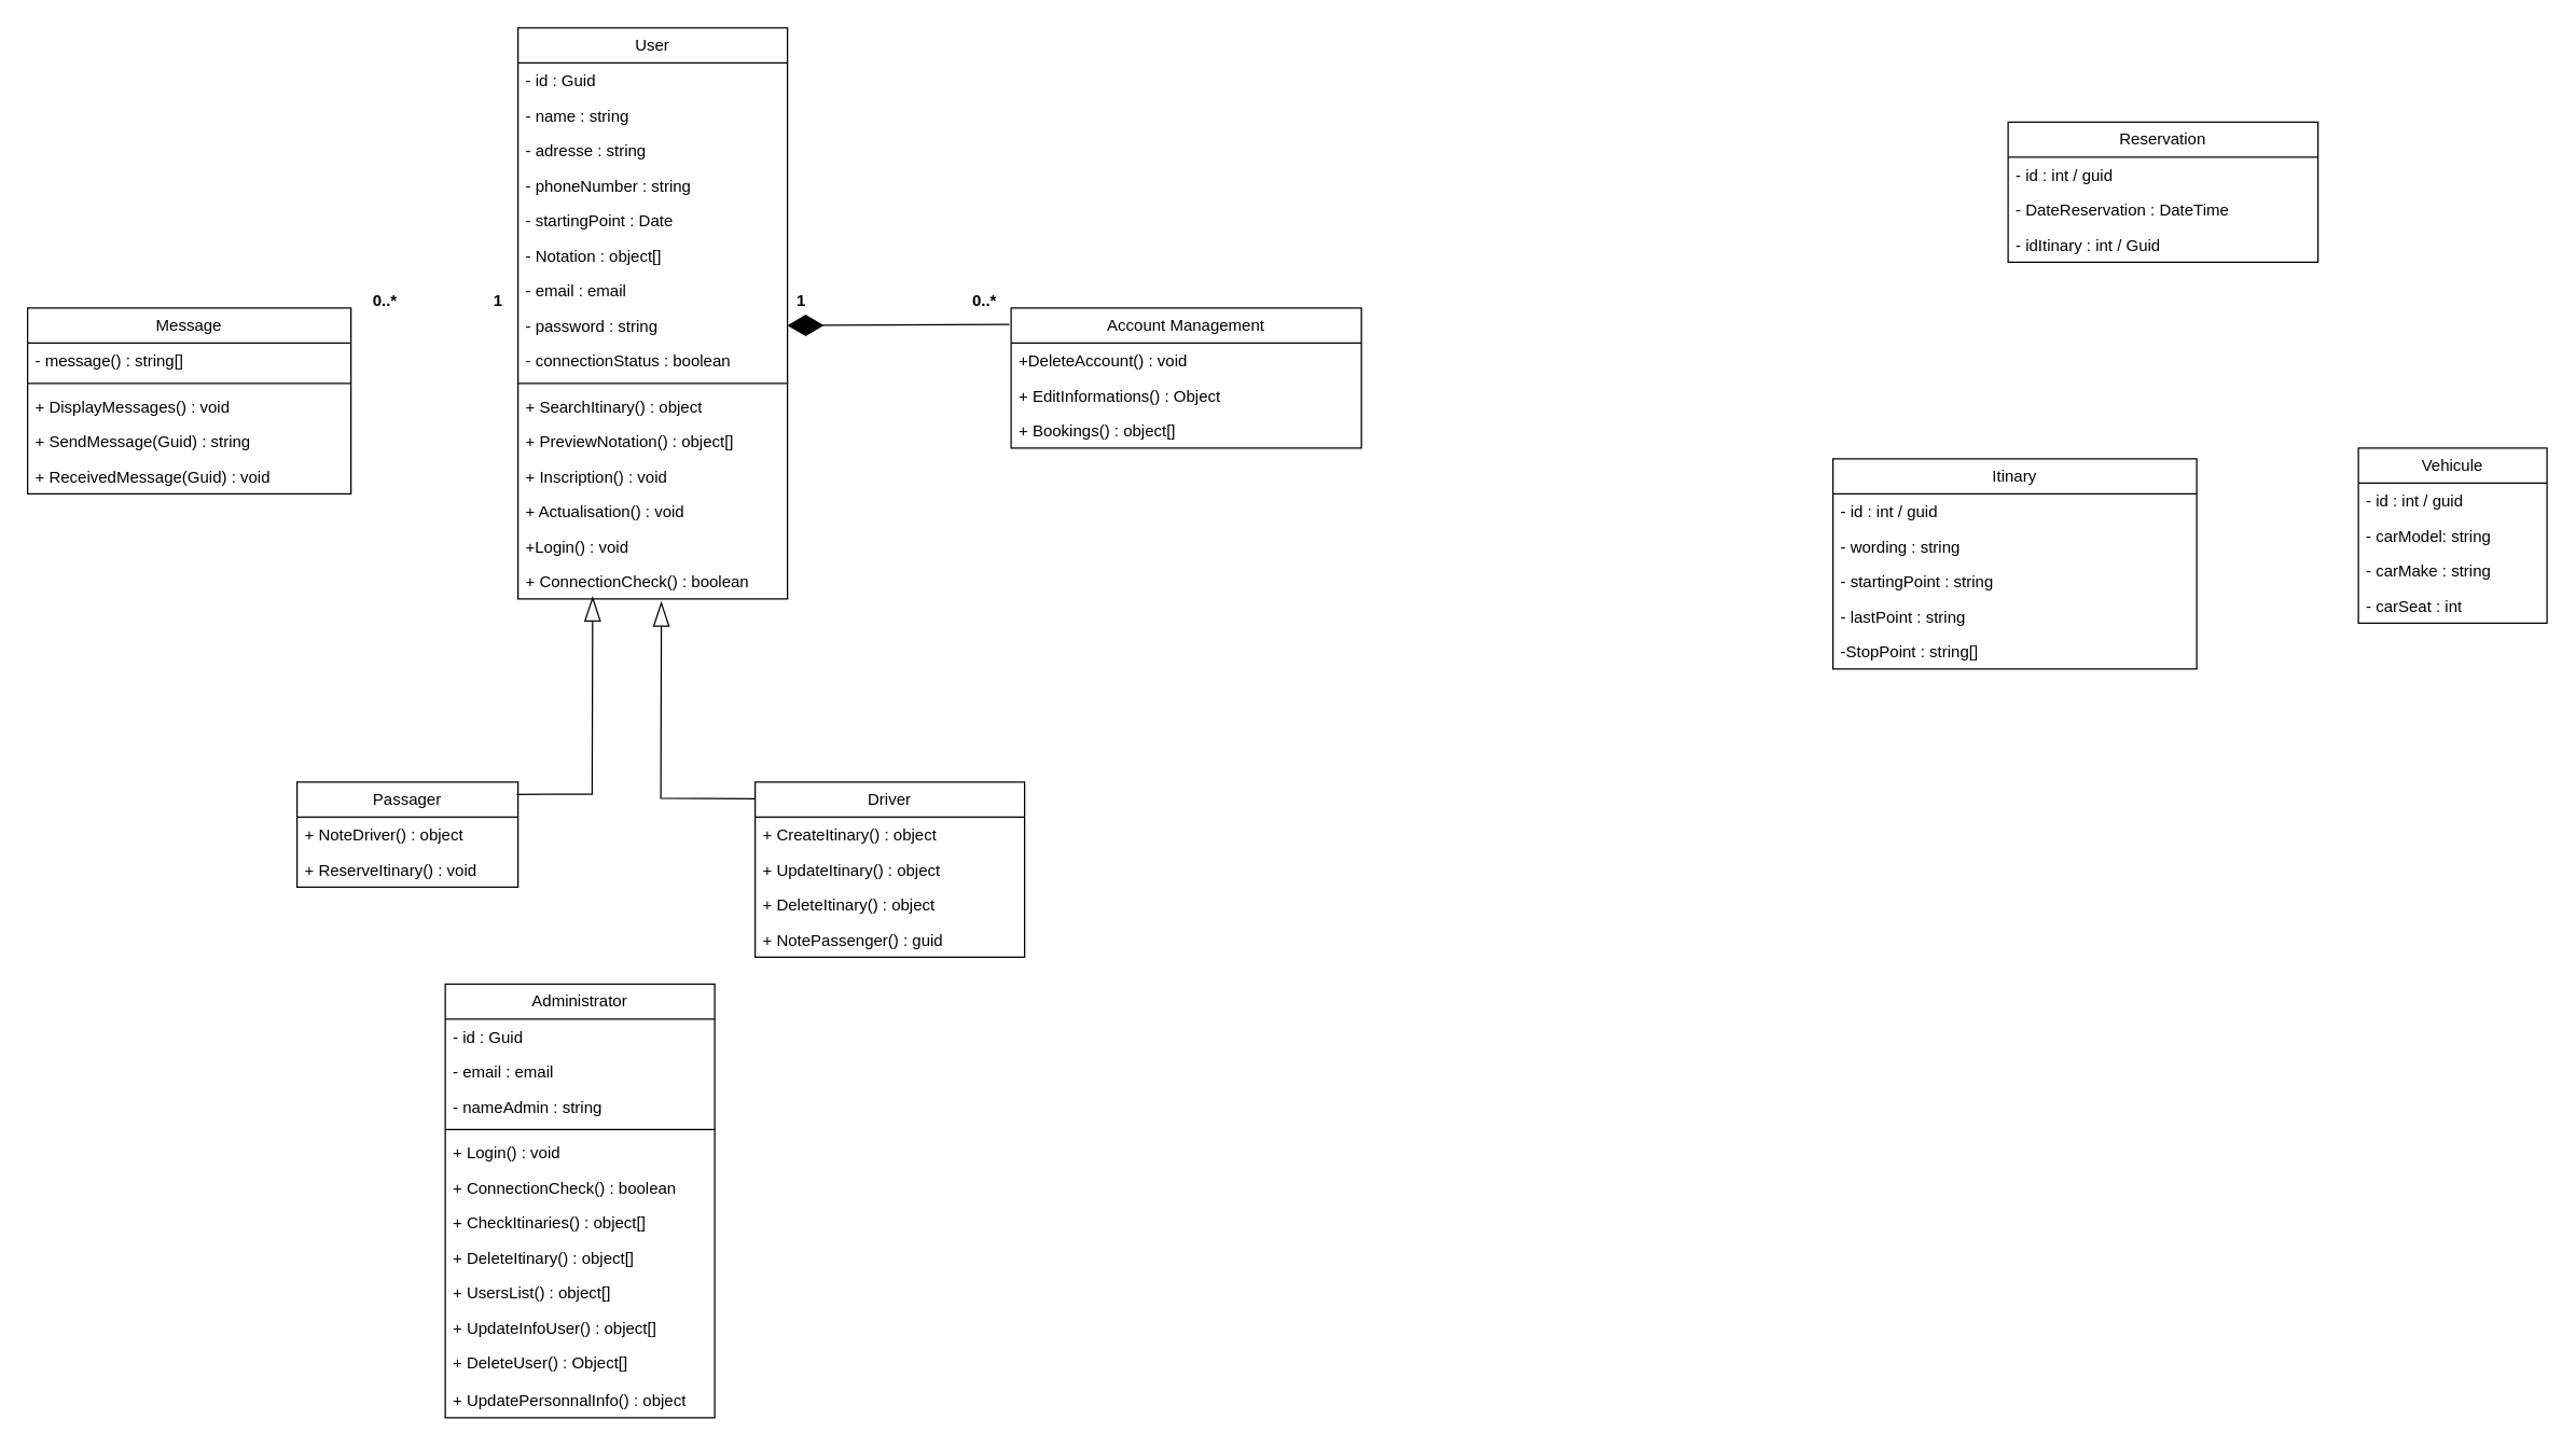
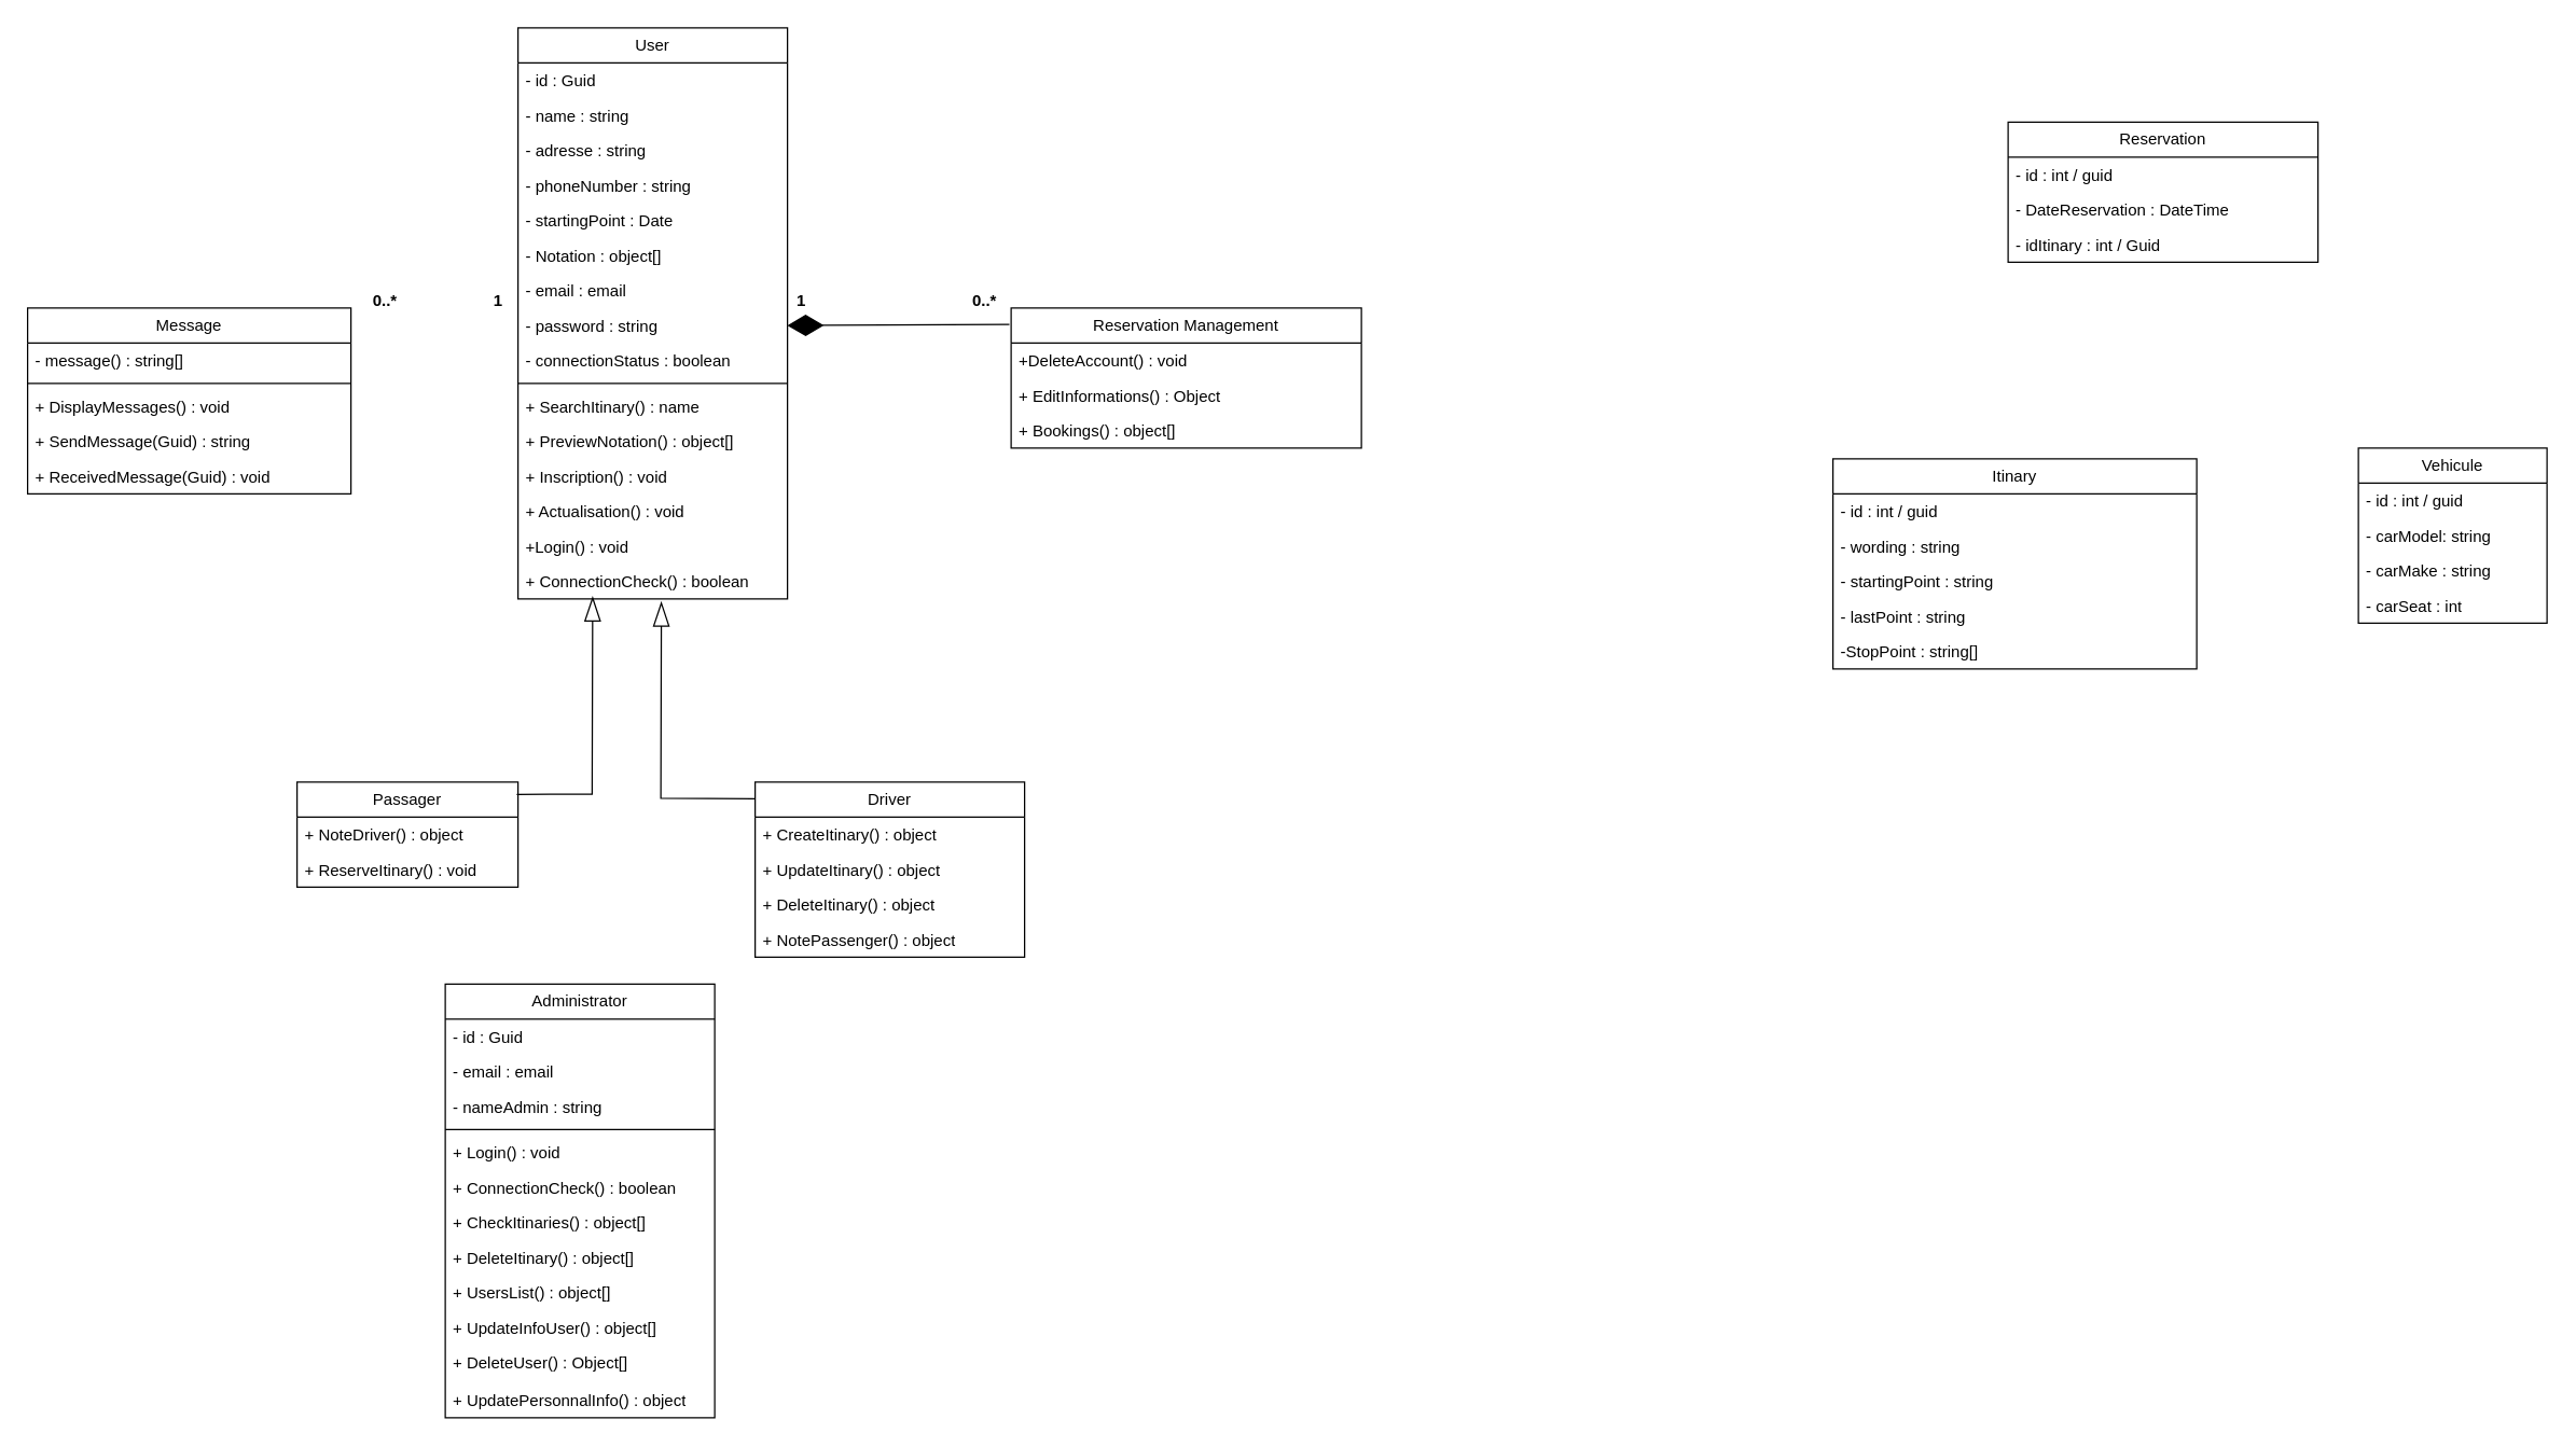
- <mxCell id="48" value="Account Management" style="swimlane;fontStyle=0;childLayout=stackLayout;horizontal=1;startSize=26;fillColor=none;horizontalStack=0;resizeParent=1;resizeParentMax=0;resizeLast=0;collapsible=1;marginBottom=0;whiteSpace=wrap;html=1;" parent="1" vertex="1"><mxGeometry x="750" y="228" width="260" height="104" as="geometry" /></mxCell>
+ <mxCell id="48" value="Reservation Management" style="swimlane;fontStyle=0;childLayout=stackLayout;horizontal=1;startSize=26;fillColor=none;horizontalStack=0;resizeParent=1;resizeParentMax=0;resizeLast=0;collapsible=1;marginBottom=0;whiteSpace=wrap;html=1;" parent="1" vertex="1"><mxGeometry x="750" y="228" width="260" height="104" as="geometry" /></mxCell>
- <mxCell id="13" value="+ SearchItinary() : object" style="text;strokeColor=none;fillColor=none;align=left;verticalAlign=top;spacingLeft=4;spacingRight=4;overflow=hidden;rotatable=0;points=[[0,0.5],[1,0.5]];portConstraint=eastwest;whiteSpace=wrap;html=1;" parent="2" vertex="1"><mxGeometry y="268" width="200" height="26" as="geometry" /></mxCell>
+ <mxCell id="13" value="+ SearchItinary() : name" style="text;strokeColor=none;fillColor=none;align=left;verticalAlign=top;spacingLeft=4;spacingRight=4;overflow=hidden;rotatable=0;points=[[0,0.5],[1,0.5]];portConstraint=eastwest;whiteSpace=wrap;html=1;" parent="2" vertex="1"><mxGeometry y="268" width="200" height="26" as="geometry" /></mxCell>
- <mxCell id="39" value="+ NotePassenger() : guid" style="text;strokeColor=none;fillColor=none;align=left;verticalAlign=top;spacingLeft=4;spacingRight=4;overflow=hidden;rotatable=0;points=[[0,0.5],[1,0.5]];portConstraint=eastwest;whiteSpace=wrap;html=1;" parent="35" vertex="1"><mxGeometry y="104" width="200" height="26" as="geometry" /></mxCell>
+ <mxCell id="39" value="+ NotePassenger() : object" style="text;strokeColor=none;fillColor=none;align=left;verticalAlign=top;spacingLeft=4;spacingRight=4;overflow=hidden;rotatable=0;points=[[0,0.5],[1,0.5]];portConstraint=eastwest;whiteSpace=wrap;html=1;" parent="35" vertex="1"><mxGeometry y="104" width="200" height="26" as="geometry" /></mxCell>
